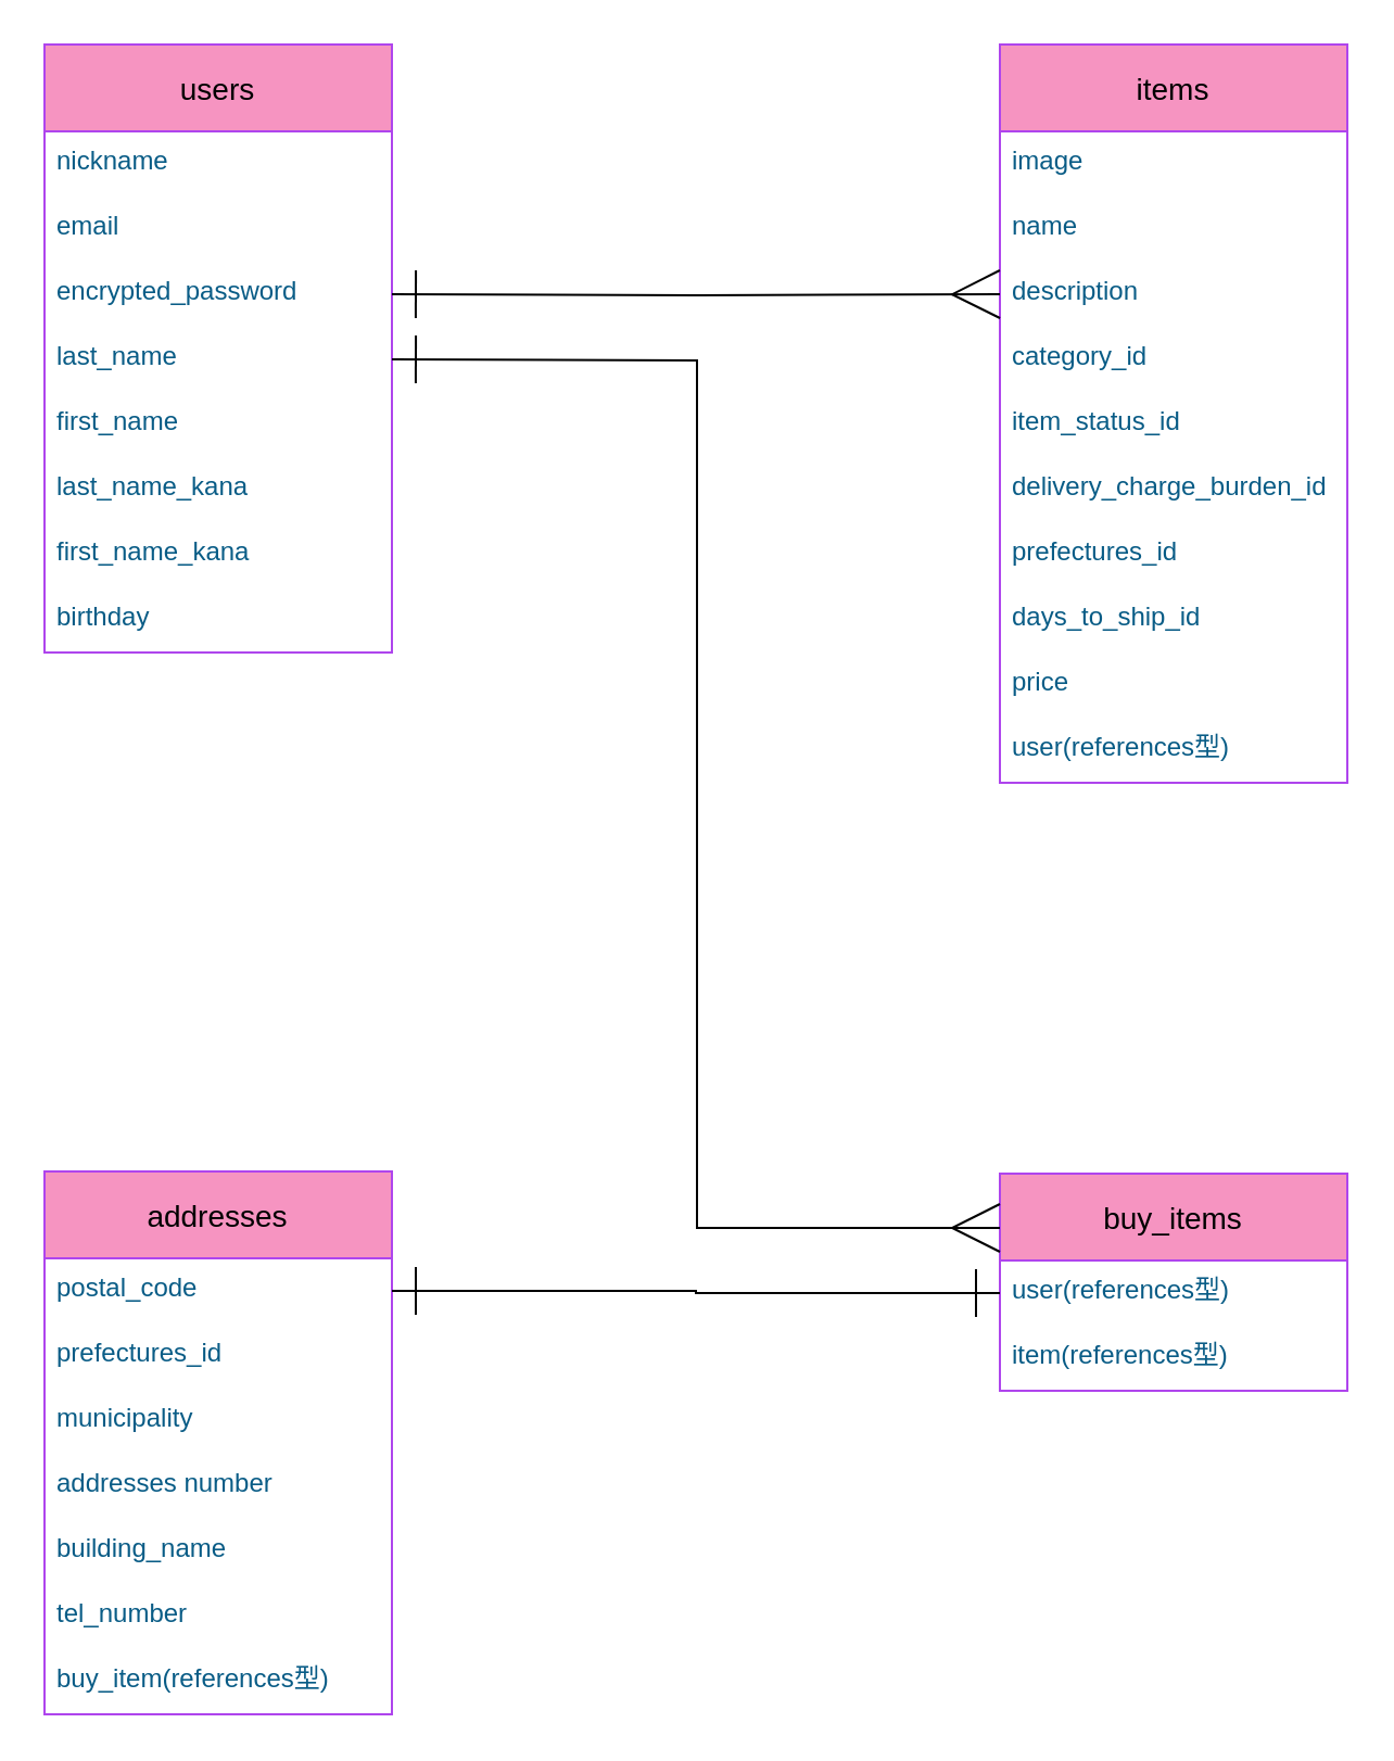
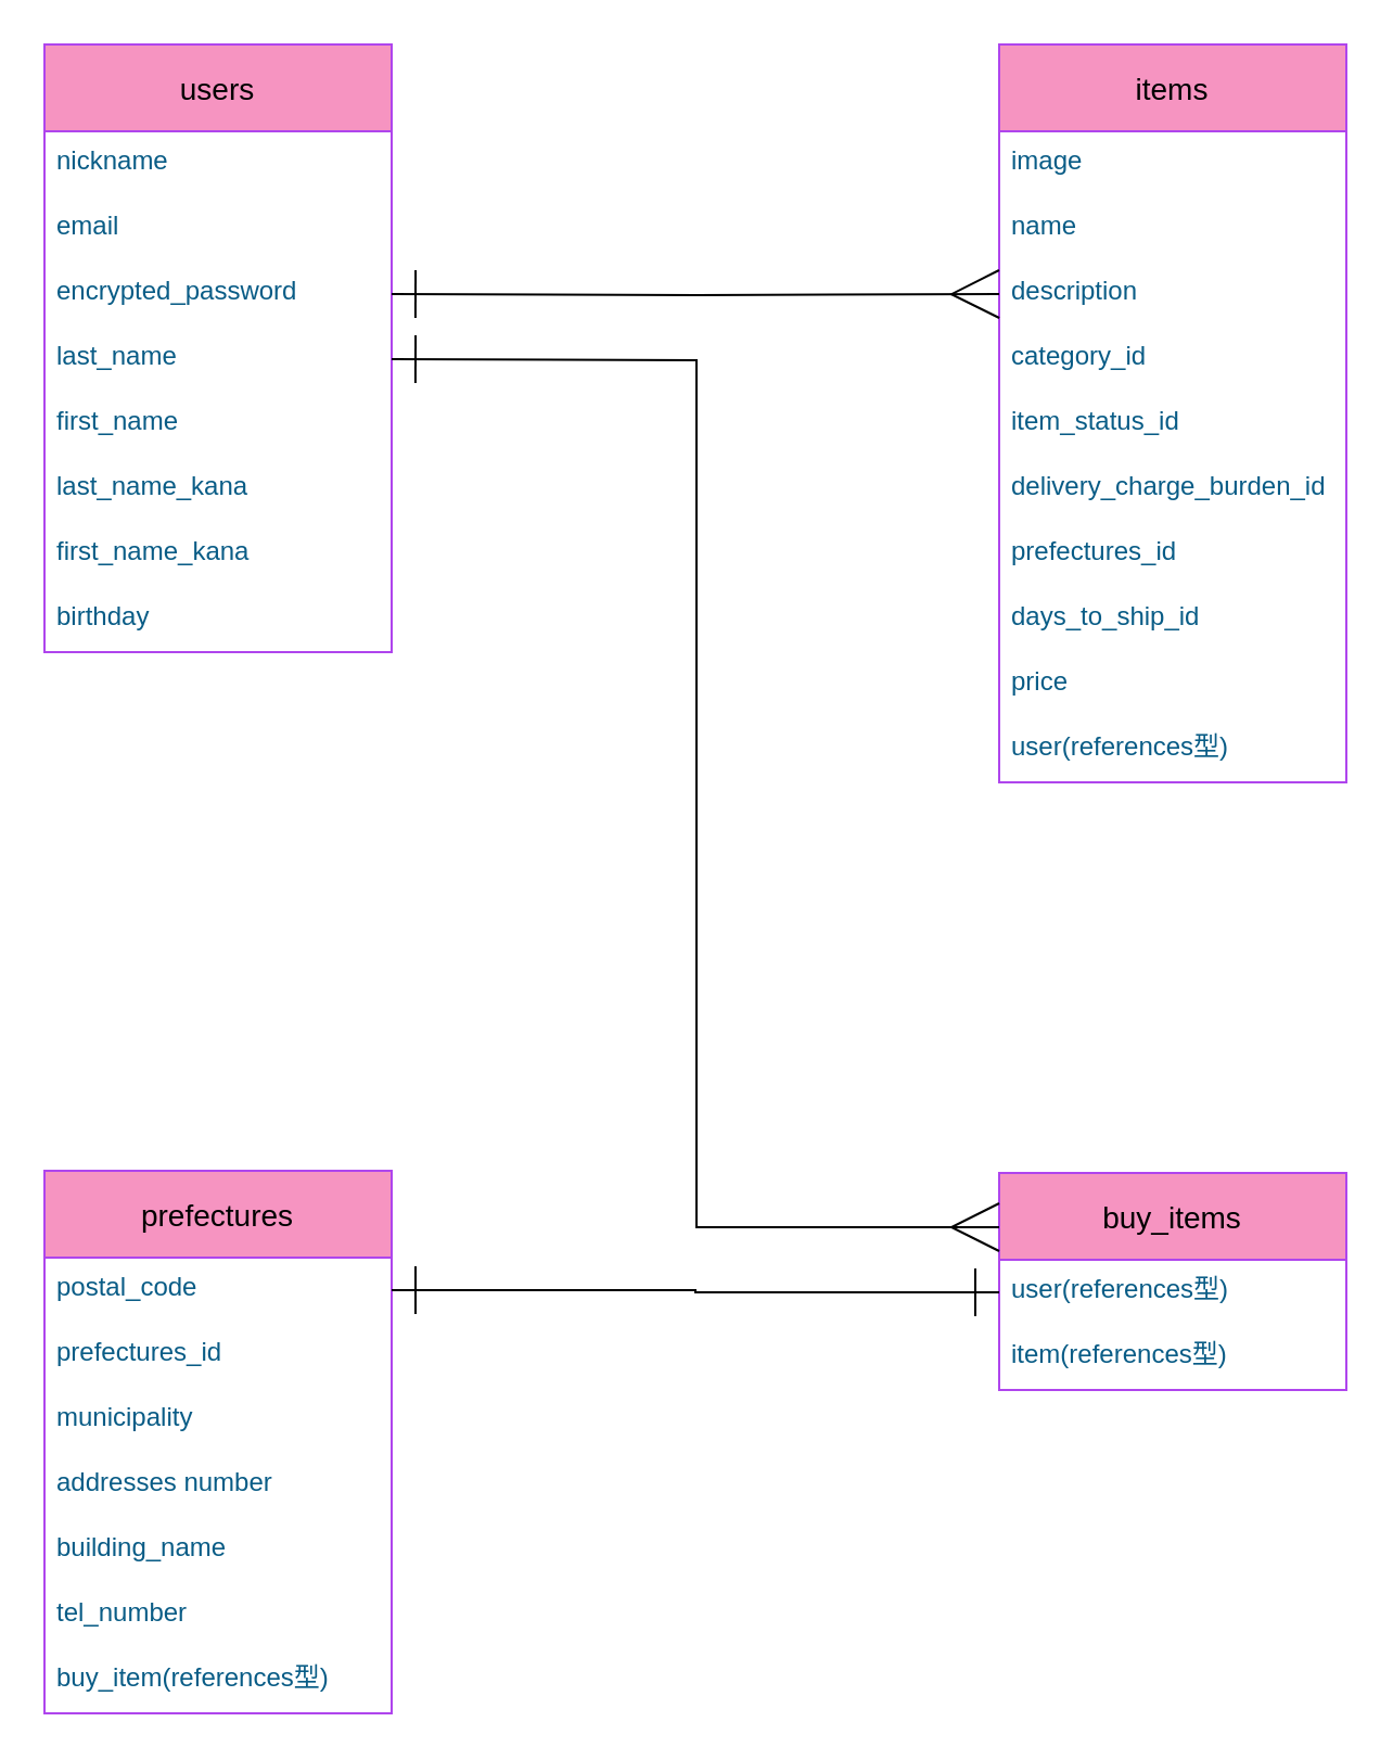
- <mxCell id="26" value="addresses" style="swimlane;fontStyle=0;childLayout=stackLayout;horizontal=1;startSize=40;horizontalStack=0;resizeParent=1;resizeParentMax=0;resizeLast=0;collapsible=1;marginBottom=0;align=center;fontSize=14;rounded=0;sketch=0;strokeColor=#AF45ED;fillColor=#F694C1;" parent="1" vertex="1"><mxGeometry x="20" y="539" width="160" height="250" as="geometry"><mxRectangle x="40" y="40" width="50" height="40" as="alternateBounds" /></mxGeometry></mxCell>
+ <mxCell id="26" value="prefectures" style="swimlane;fontStyle=0;childLayout=stackLayout;horizontal=1;startSize=40;horizontalStack=0;resizeParent=1;resizeParentMax=0;resizeLast=0;collapsible=1;marginBottom=0;align=center;fontSize=14;rounded=0;sketch=0;strokeColor=#AF45ED;fillColor=#F694C1;" parent="1" vertex="1"><mxGeometry x="20" y="539" width="160" height="250" as="geometry"><mxRectangle x="40" y="40" width="50" height="40" as="alternateBounds" /></mxGeometry></mxCell>
